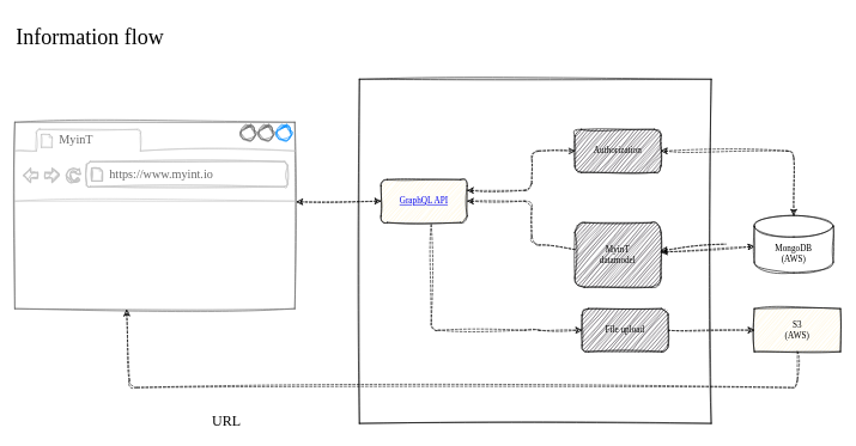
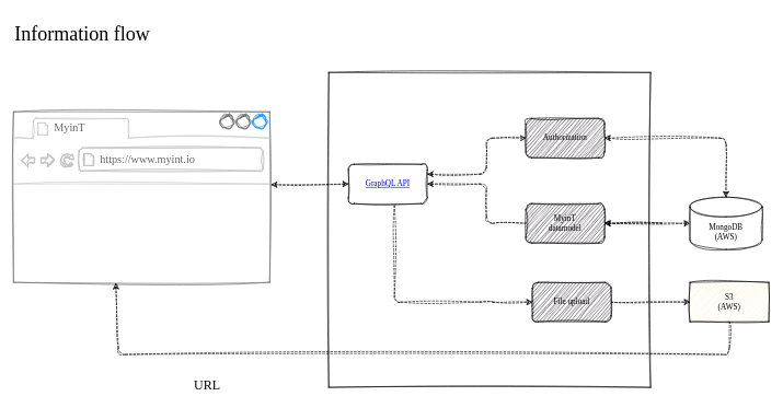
- <mxCell id="5" value="&lt;div style=&quot;&quot;&gt;&lt;span style=&quot;background-color: initial;&quot;&gt;&lt;font data-font-src=&quot;https://fonts.googleapis.com/css?family=Architects+Daughter&quot; face=&quot;Architects Daughter&quot;&gt;&lt;a href=&quot;data:page/id,EDtR1DHFm7wwkhuv0E5v&quot;&gt;GraphQL API&lt;/a&gt;&lt;/font&gt;&lt;/span&gt;&lt;/div&gt;" style="rounded=1;whiteSpace=wrap;html=1;align=center;sketch=1;curveFitting=1;jiggle=2;fillColor=#fff2cc;" vertex="1" parent="1"><mxGeometry x="530" y="250" width="120" height="60" as="geometry" /></mxCell>
+ <mxCell id="5" value="&lt;div style=&quot;&quot;&gt;&lt;span style=&quot;background-color: initial;&quot;&gt;&lt;font data-font-src=&quot;https://fonts.googleapis.com/css?family=Architects+Daughter&quot; face=&quot;Architects Daughter&quot;&gt;&lt;a href=&quot;data:page/id,EDtR1DHFm7wwkhuv0E5v&quot;&gt;GraphQL API&lt;/a&gt;&lt;/font&gt;&lt;/span&gt;&lt;/div&gt;" style="rounded=1;whiteSpace=wrap;html=1;align=center;sketch=1;curveFitting=1;jiggle=2;" vertex="1" parent="1"><mxGeometry x="530" y="250" width="120" height="60" as="geometry" /></mxCell>
- <mxCell id="8" value="&lt;font data-font-src=&quot;https://fonts.googleapis.com/css?family=Architects+Daughter&quot; face=&quot;Architects Daughter&quot;&gt;MyinT&lt;br&gt;datamodel&lt;/font&gt;" style="whiteSpace=wrap;html=1;align=center;fillColor=rgb(24, 20, 29);rounded=1;sketch=1;curveFitting=1;jiggle=2;" vertex="1" parent="1"><mxGeometry x="800" y="310" width="120" height="90" as="geometry" /></mxCell>
+ <mxCell id="8" value="&lt;font data-font-src=&quot;https://fonts.googleapis.com/css?family=Architects+Daughter&quot; face=&quot;Architects Daughter&quot;&gt;MyinT&lt;br&gt;datamodel&lt;/font&gt;" style="whiteSpace=wrap;html=1;align=center;fillColor=rgb(24, 20, 29);rounded=1;sketch=1;curveFitting=1;jiggle=2;" vertex="1" parent="1"><mxGeometry x="800" y="310" width="120" height="60" as="geometry" /></mxCell>
